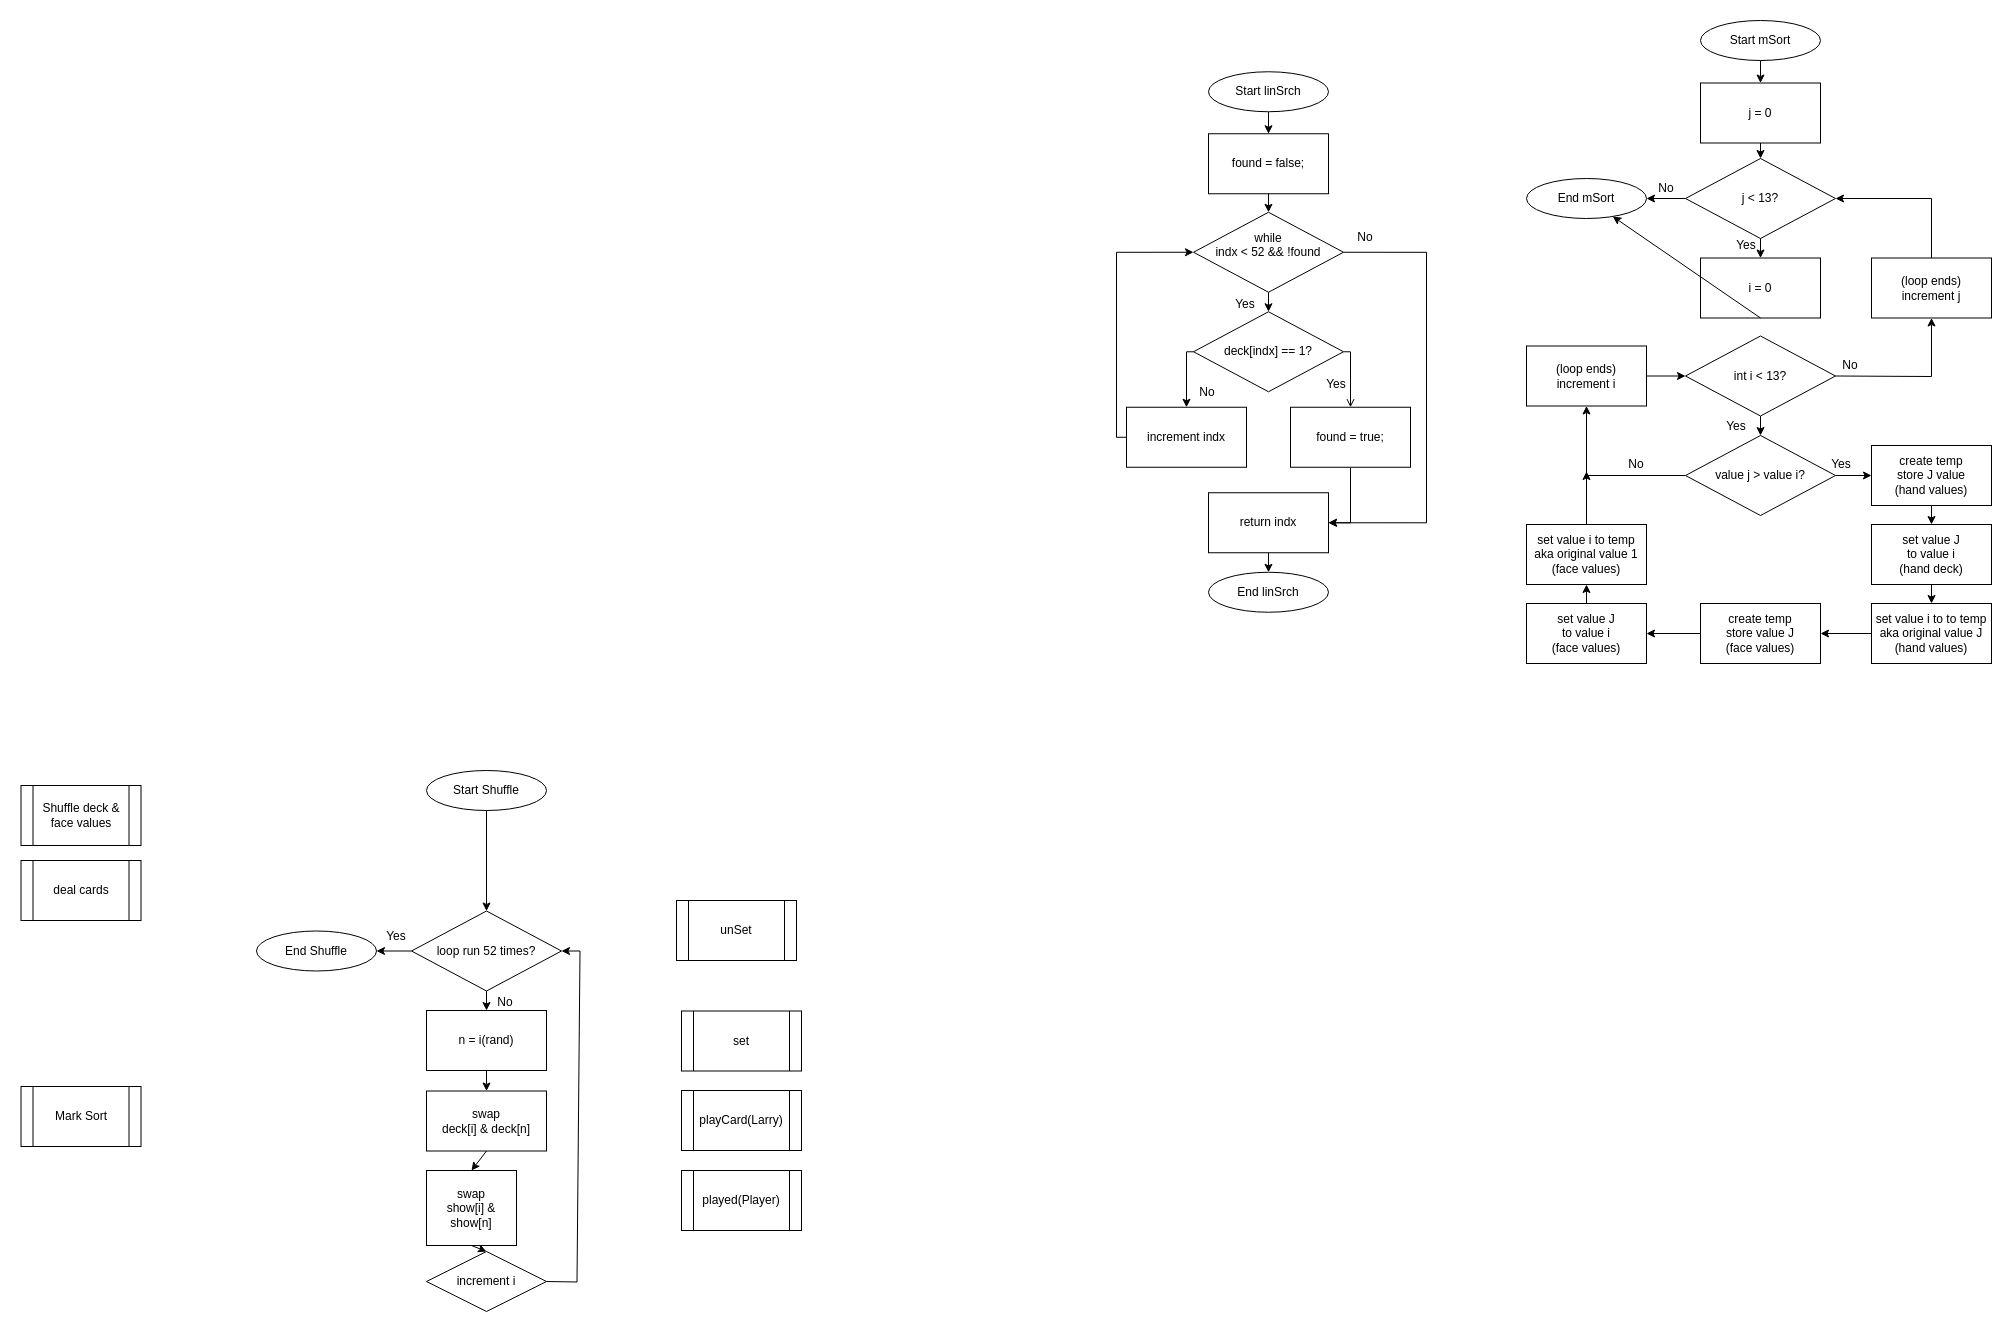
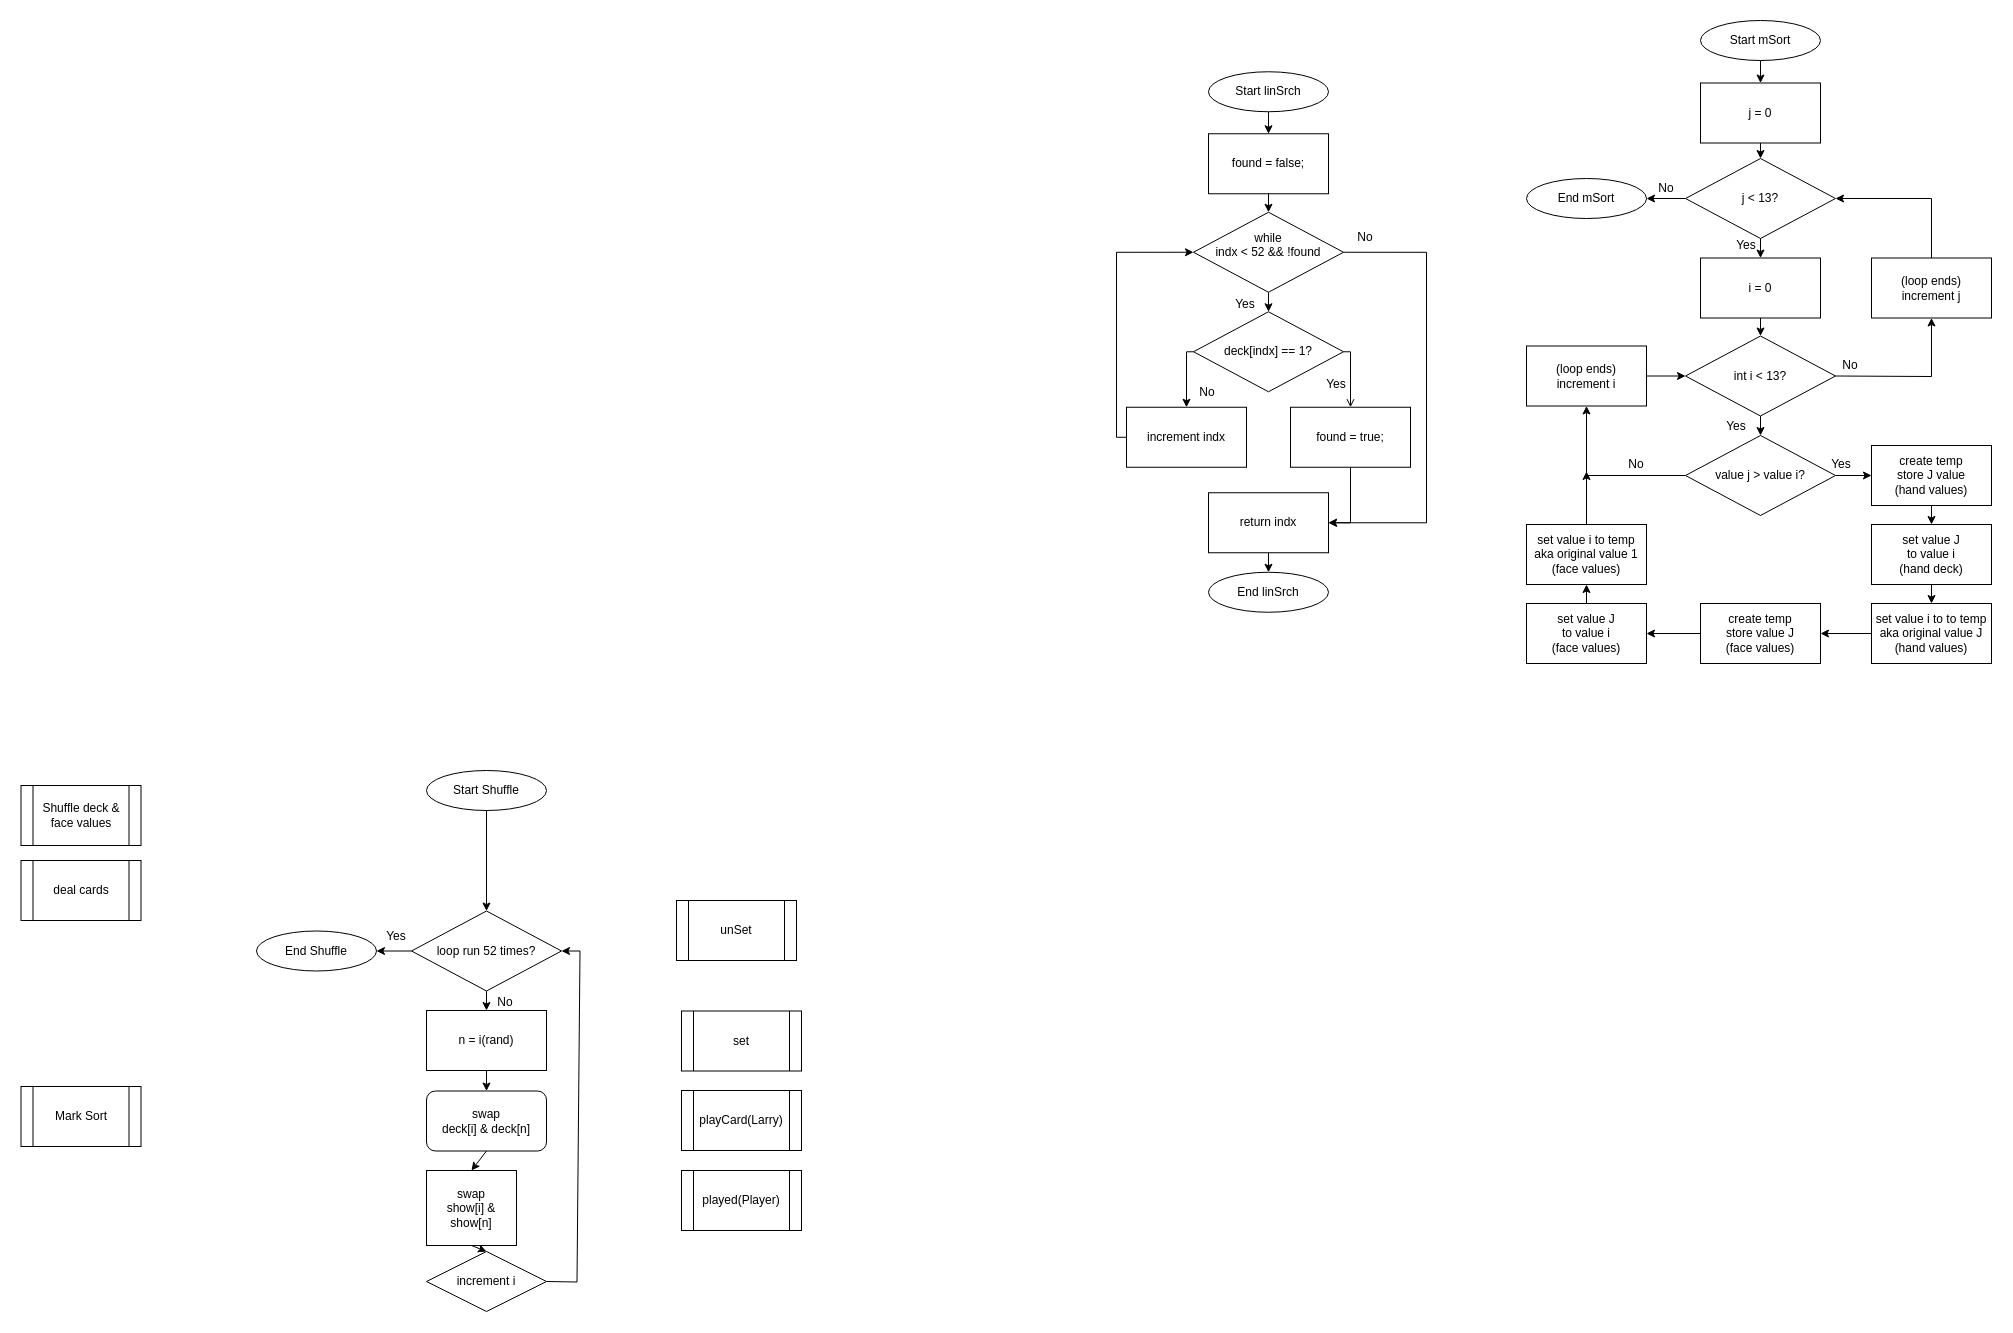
- <mxCell id="50" value="" style="endArrow=classic;html=1;rounded=0;exitX=0.5;exitY=1;exitDx=0;exitDy=0;" edge="1" parent="22" source="37" target="31"><mxGeometry width="50" height="50" relative="1" as="geometry"><mxPoint x="-120" y="321" as="sourcePoint" /><mxPoint x="-70" y="271" as="targetPoint" /></mxGeometry></mxCell>
+ <mxCell id="50" value="" style="endArrow=classic;html=1;rounded=0;exitX=0.5;exitY=1;exitDx=0;exitDy=0;entryX=0.5;entryY=0;entryDx=0;entryDy=0;" edge="1" parent="22" source="37" target="32"><mxGeometry width="50" height="50" relative="1" as="geometry"><mxPoint x="-120" y="321" as="sourcePoint" /><mxPoint x="-70" y="271" as="targetPoint" /></mxGeometry></mxCell>
- <mxCell id="7" value="swap&lt;br&gt;deck[i] &amp;amp; deck[n]" style="rounded=0;whiteSpace=wrap;html=1;" vertex="1" parent="5"><mxGeometry x="170" y="320.5" width="120" height="60" as="geometry" /></mxCell>
+ <mxCell id="7" value="swap&lt;br&gt;deck[i] &amp;amp; deck[n]" style="whiteSpace=wrap;html=1;rounded=1;" vertex="1" parent="5"><mxGeometry x="170" y="320.5" width="120" height="60" as="geometry" /></mxCell>
